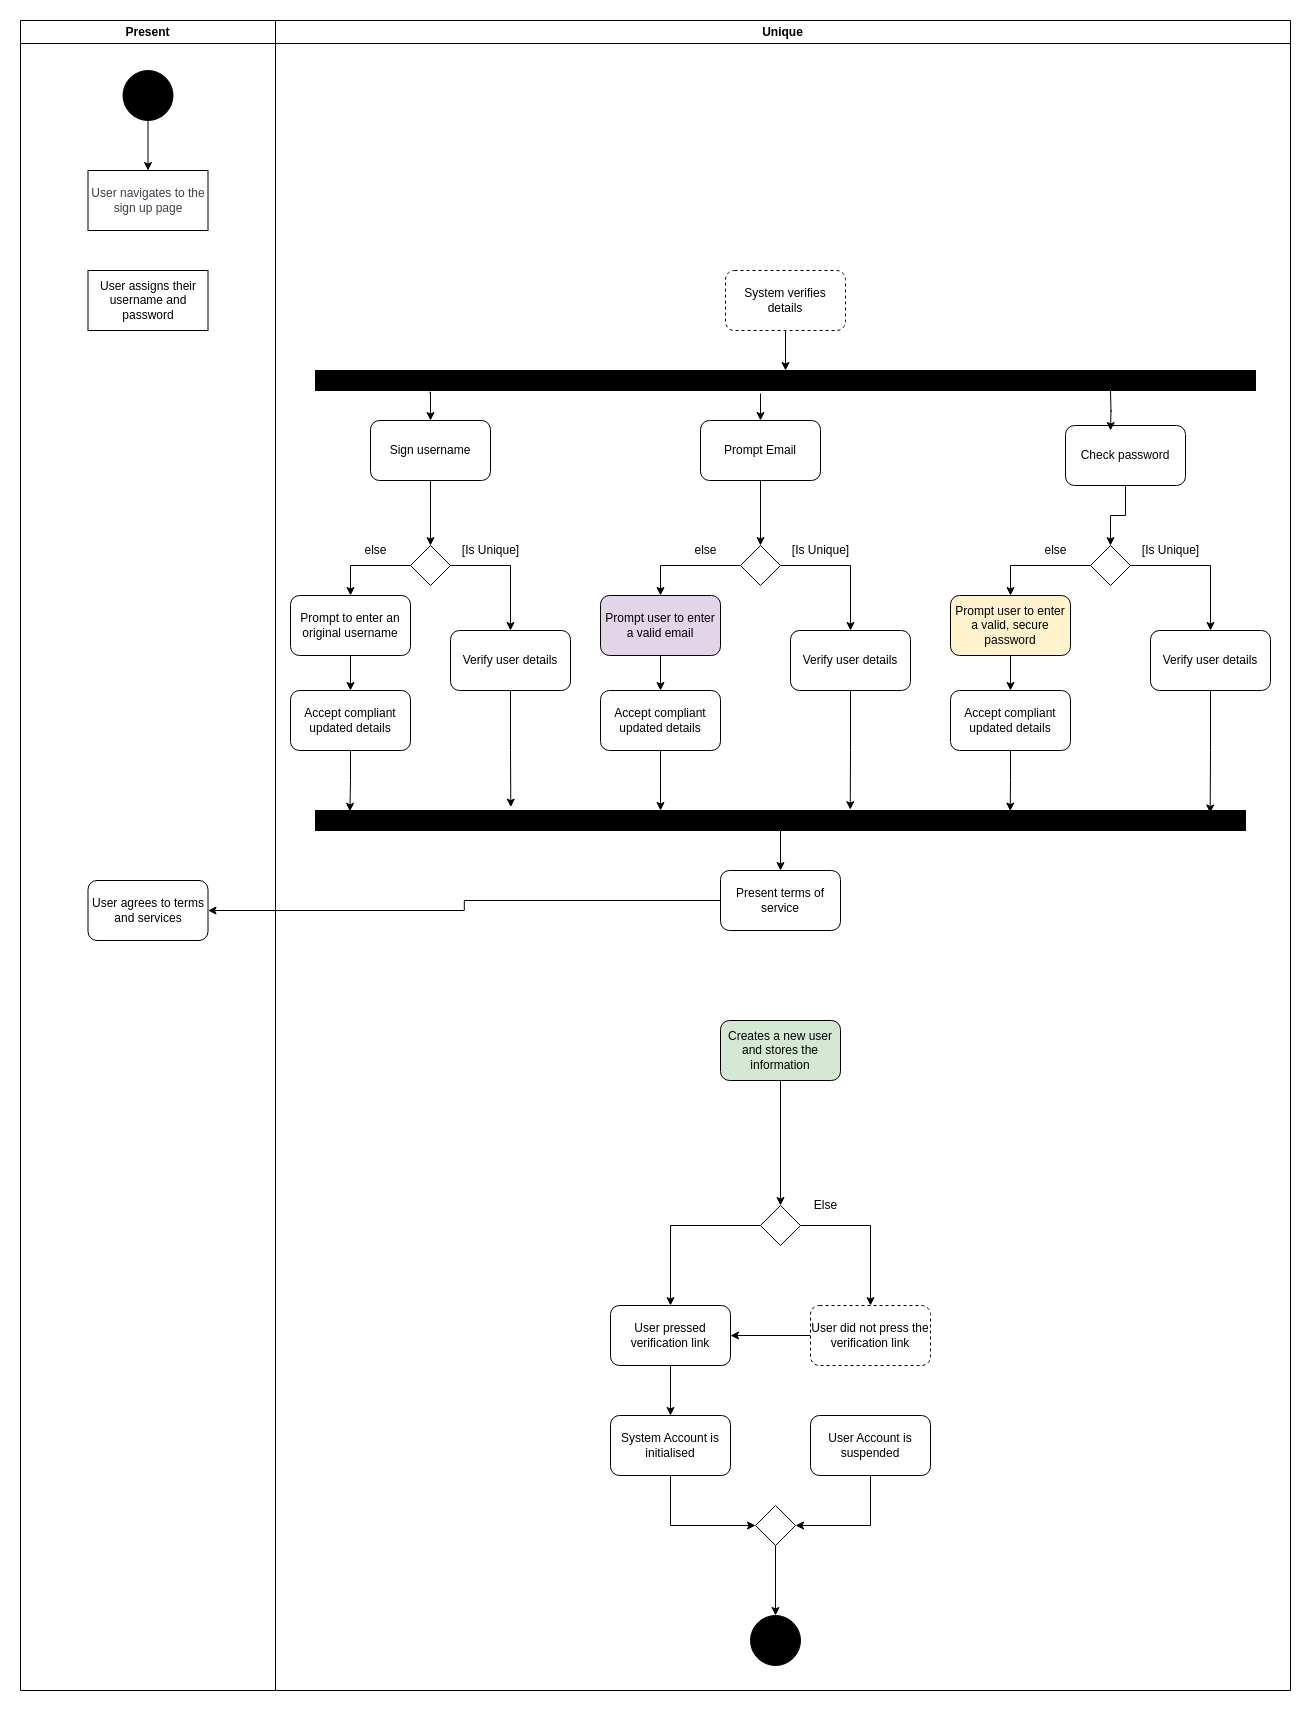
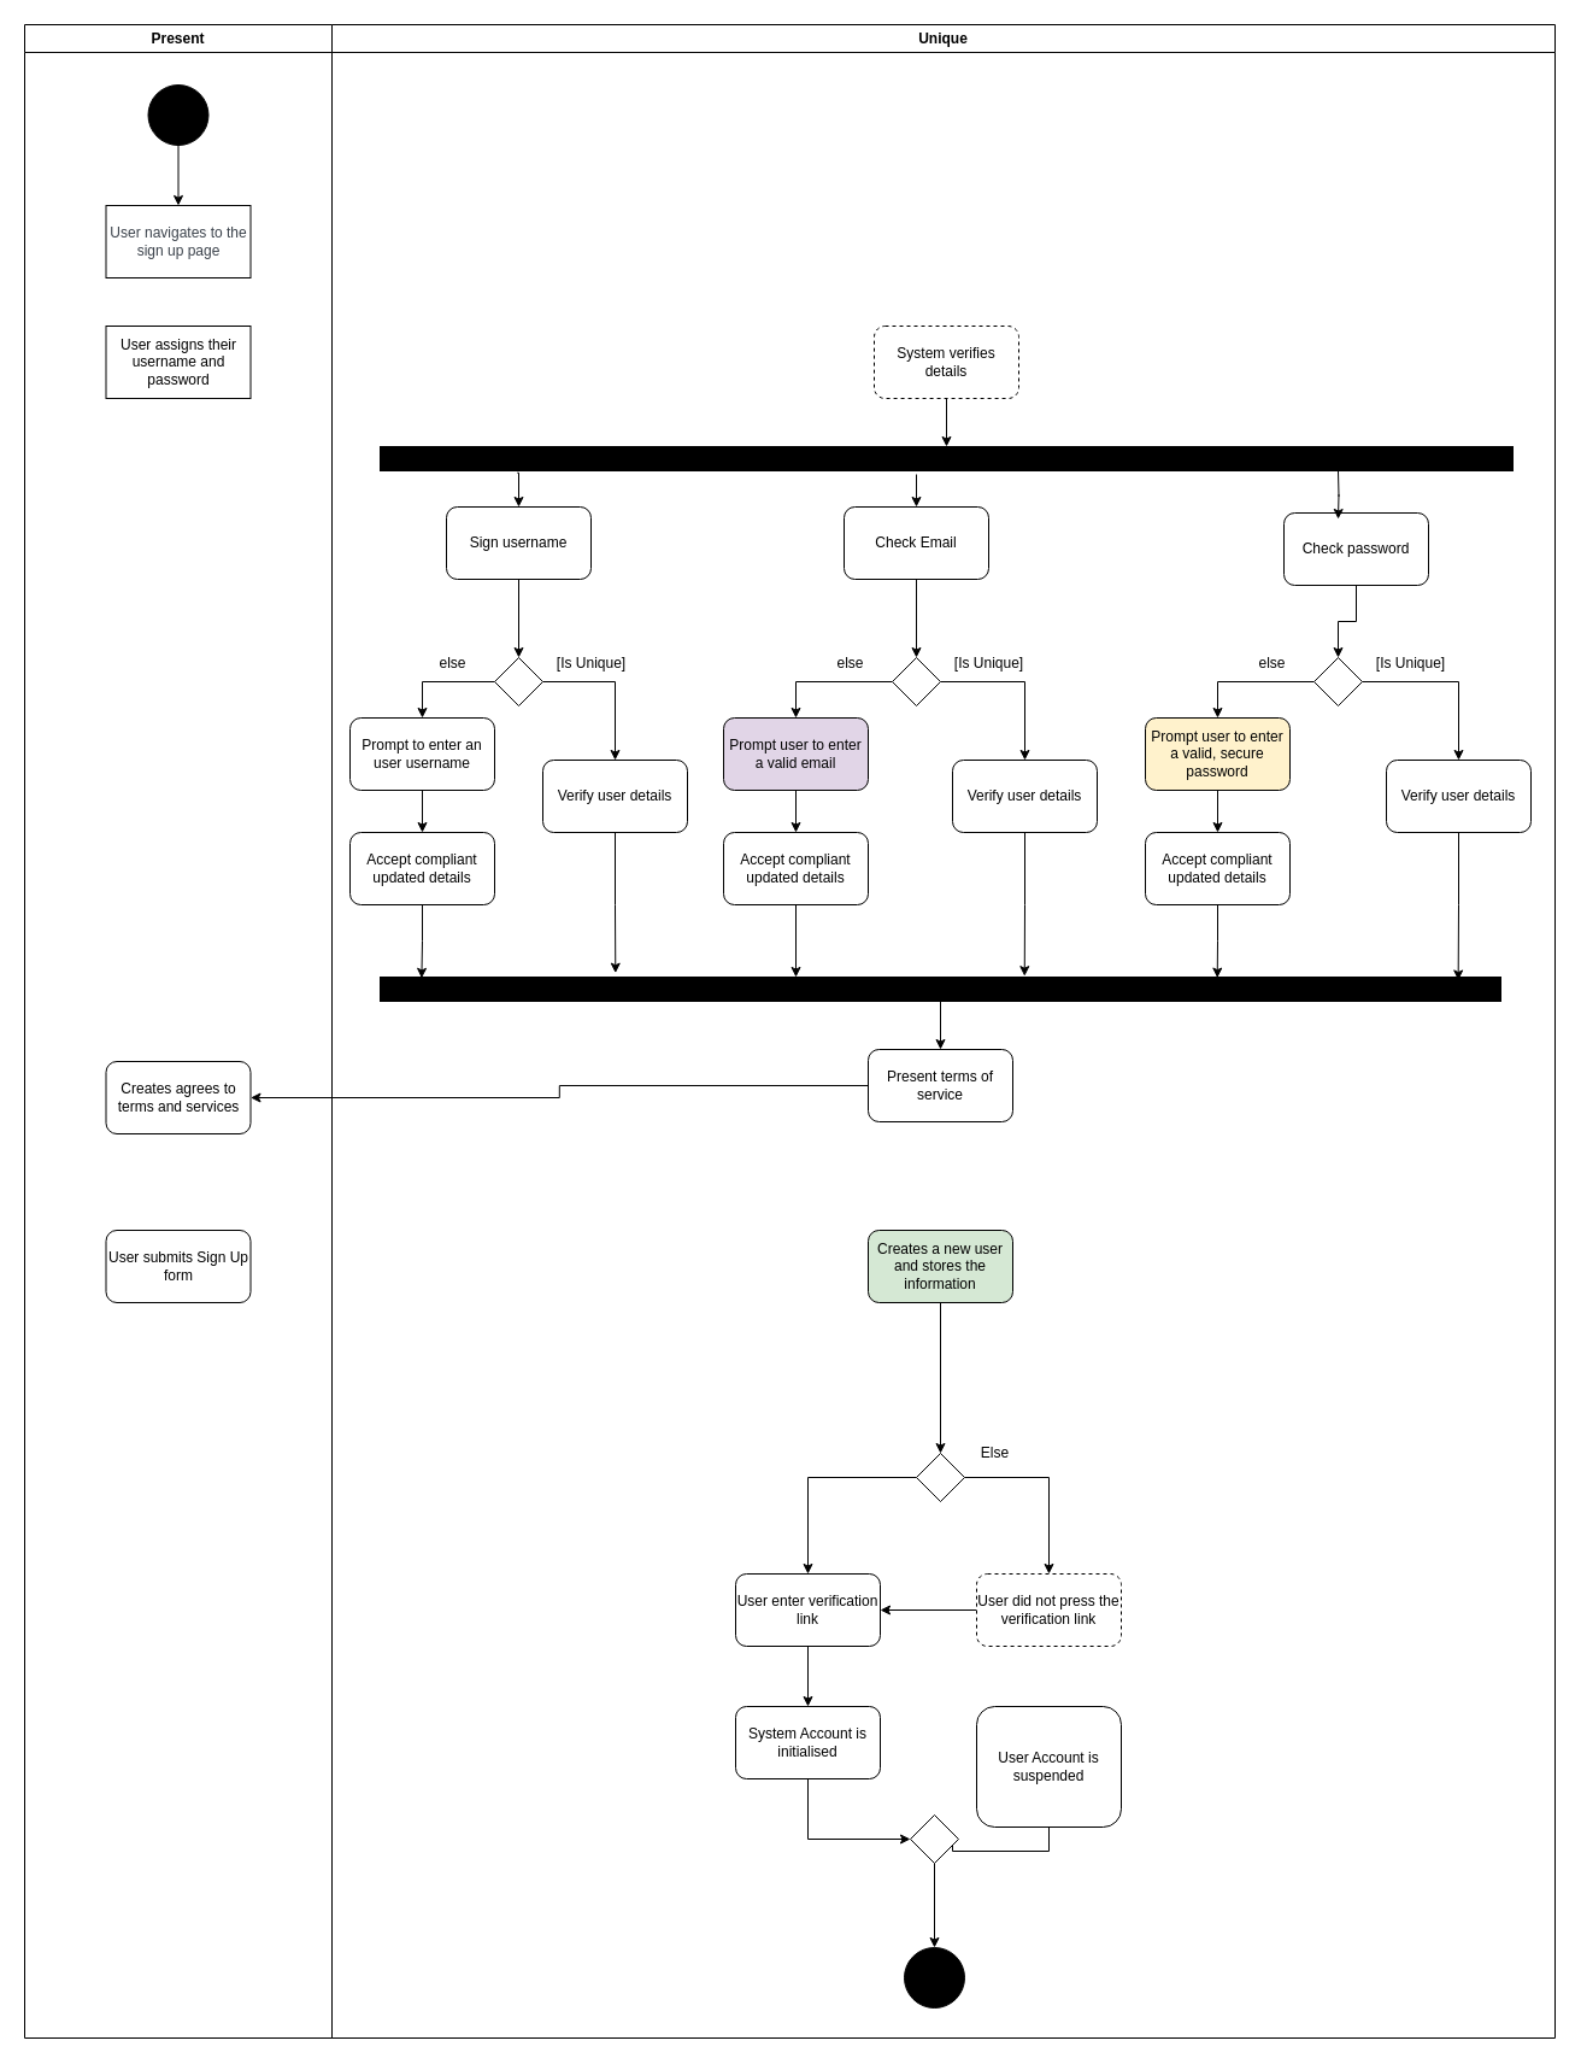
- <mxCell id="29" value="Prompt Email" style="rounded=1;whiteSpace=wrap;html=1;" vertex="1" parent="9"><mxGeometry x="425" y="400" width="120" height="60" as="geometry" /></mxCell>
+ <mxCell id="29" value="Check Email" style="rounded=1;whiteSpace=wrap;html=1;" vertex="1" parent="9"><mxGeometry x="425" y="400" width="120" height="60" as="geometry" /></mxCell>
- <mxCell id="21" value="Prompt to enter an original username" style="rounded=1;whiteSpace=wrap;html=1;" vertex="1" parent="9"><mxGeometry x="15" y="575" width="120" height="60" as="geometry" /></mxCell>
+ <mxCell id="21" value="Prompt to enter an user username" style="rounded=1;whiteSpace=wrap;html=1;" vertex="1" parent="9"><mxGeometry x="15" y="575" width="120" height="60" as="geometry" /></mxCell>
- <mxCell id="7" value="User agrees to terms and services" style="rounded=1;whiteSpace=wrap;html=1;" vertex="1" parent="2"><mxGeometry x="67.5" y="860" width="120" height="60" as="geometry" /></mxCell>
+ <mxCell id="7" value="Creates agrees to terms and services" style="rounded=1;whiteSpace=wrap;html=1;" vertex="1" parent="2"><mxGeometry x="67.5" y="860" width="120" height="60" as="geometry" /></mxCell>
+ <mxCell id="8" value="User submits Sign Up form" style="rounded=1;whiteSpace=wrap;html=1;" vertex="1" parent="2"><mxGeometry x="67.5" y="1000" width="120" height="60" as="geometry" /></mxCell>
- <mxCell id="64" value="User pressed verification link" style="rounded=1;whiteSpace=wrap;html=1;" vertex="1" parent="9"><mxGeometry x="335" y="1285" width="120" height="60" as="geometry" /></mxCell>
+ <mxCell id="64" value="User enter verification link" style="rounded=1;whiteSpace=wrap;html=1;" vertex="1" parent="9"><mxGeometry x="335" y="1285" width="120" height="60" as="geometry" /></mxCell>
- <mxCell id="68" value="User Account is suspended" style="rounded=1;whiteSpace=wrap;html=1;" vertex="1" parent="9"><mxGeometry x="535" y="1395" width="120" height="60" as="geometry" /></mxCell>
+ <mxCell id="68" value="User Account is suspended" style="rounded=1;whiteSpace=wrap;html=1;" vertex="1" parent="9"><mxGeometry x="535" y="1395" width="120" height="100" as="geometry" /></mxCell>
